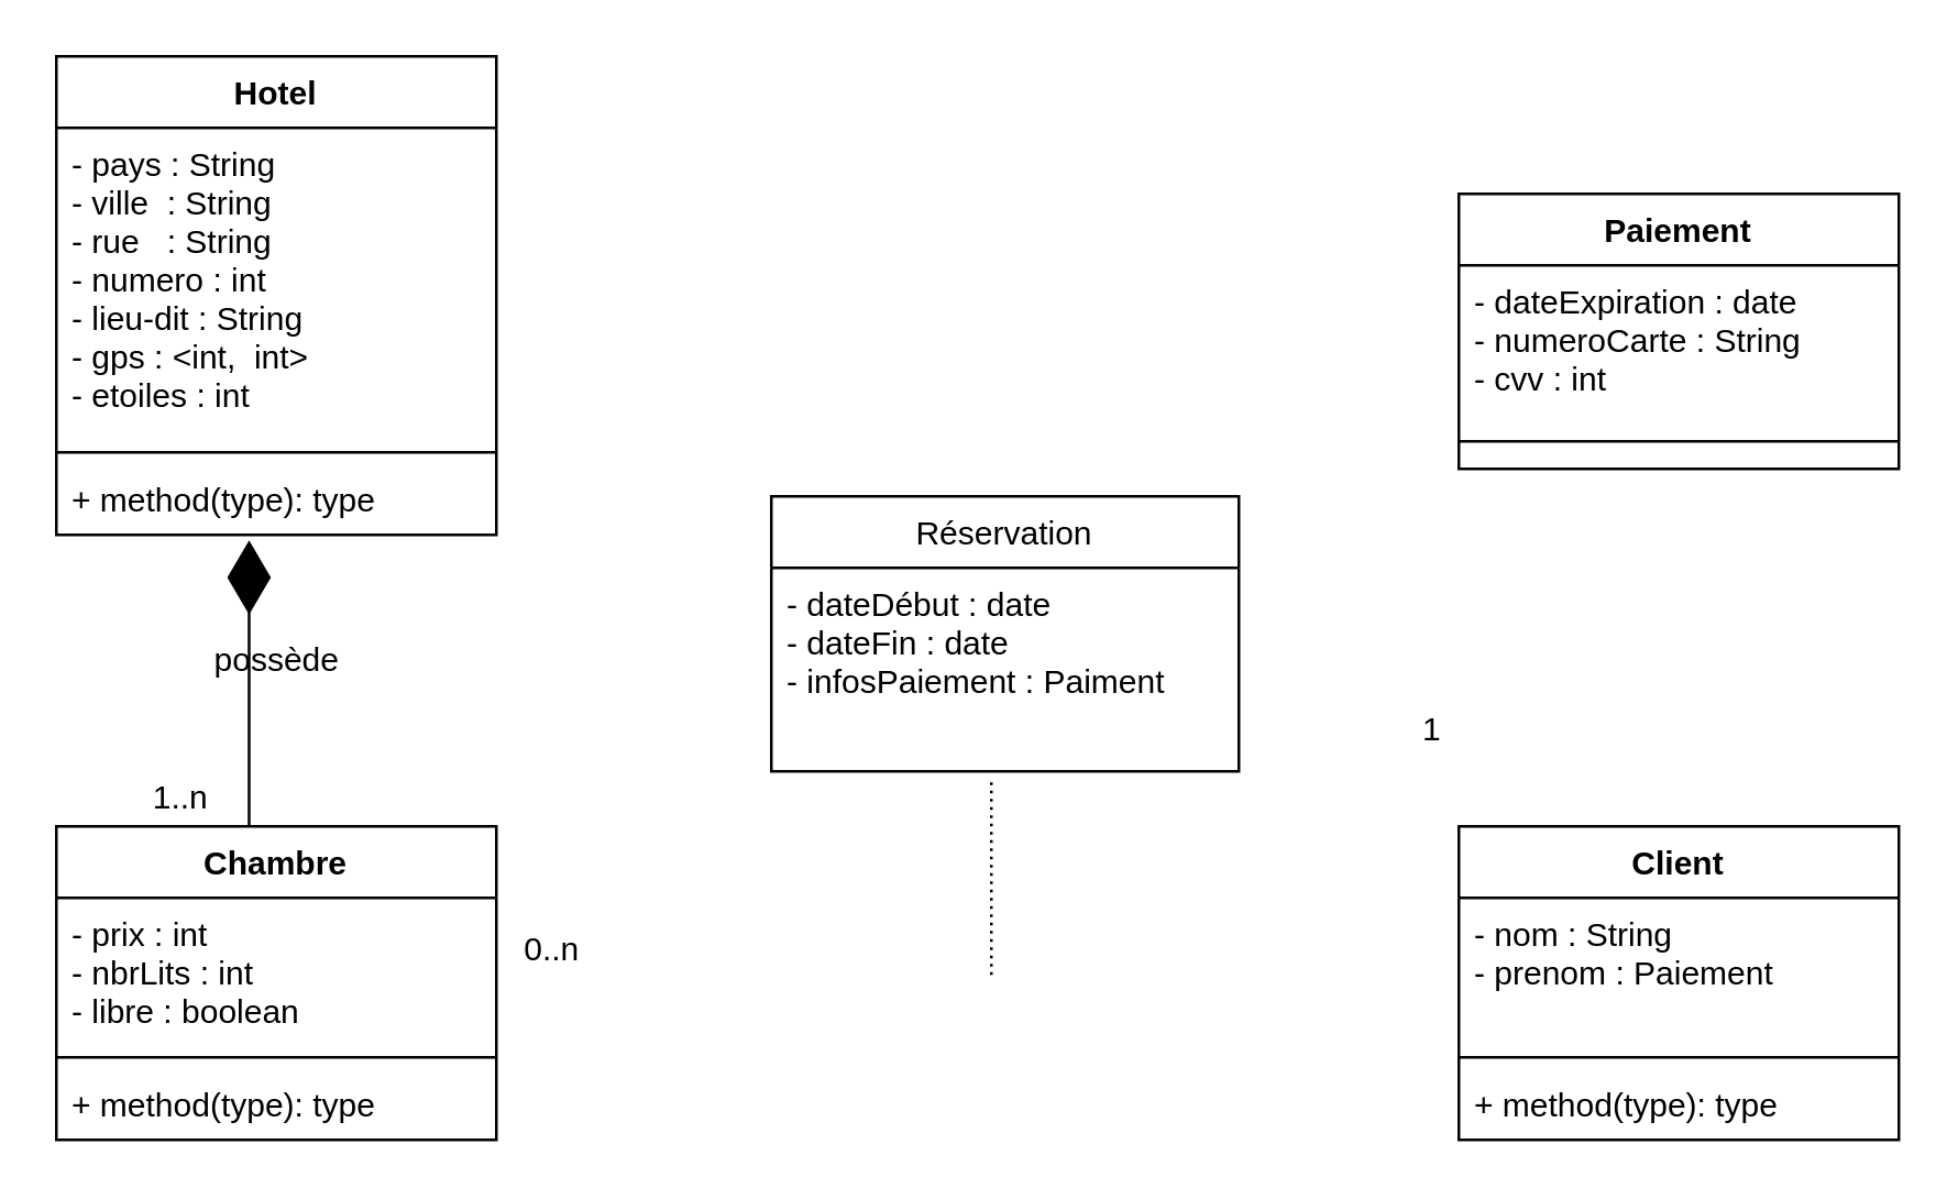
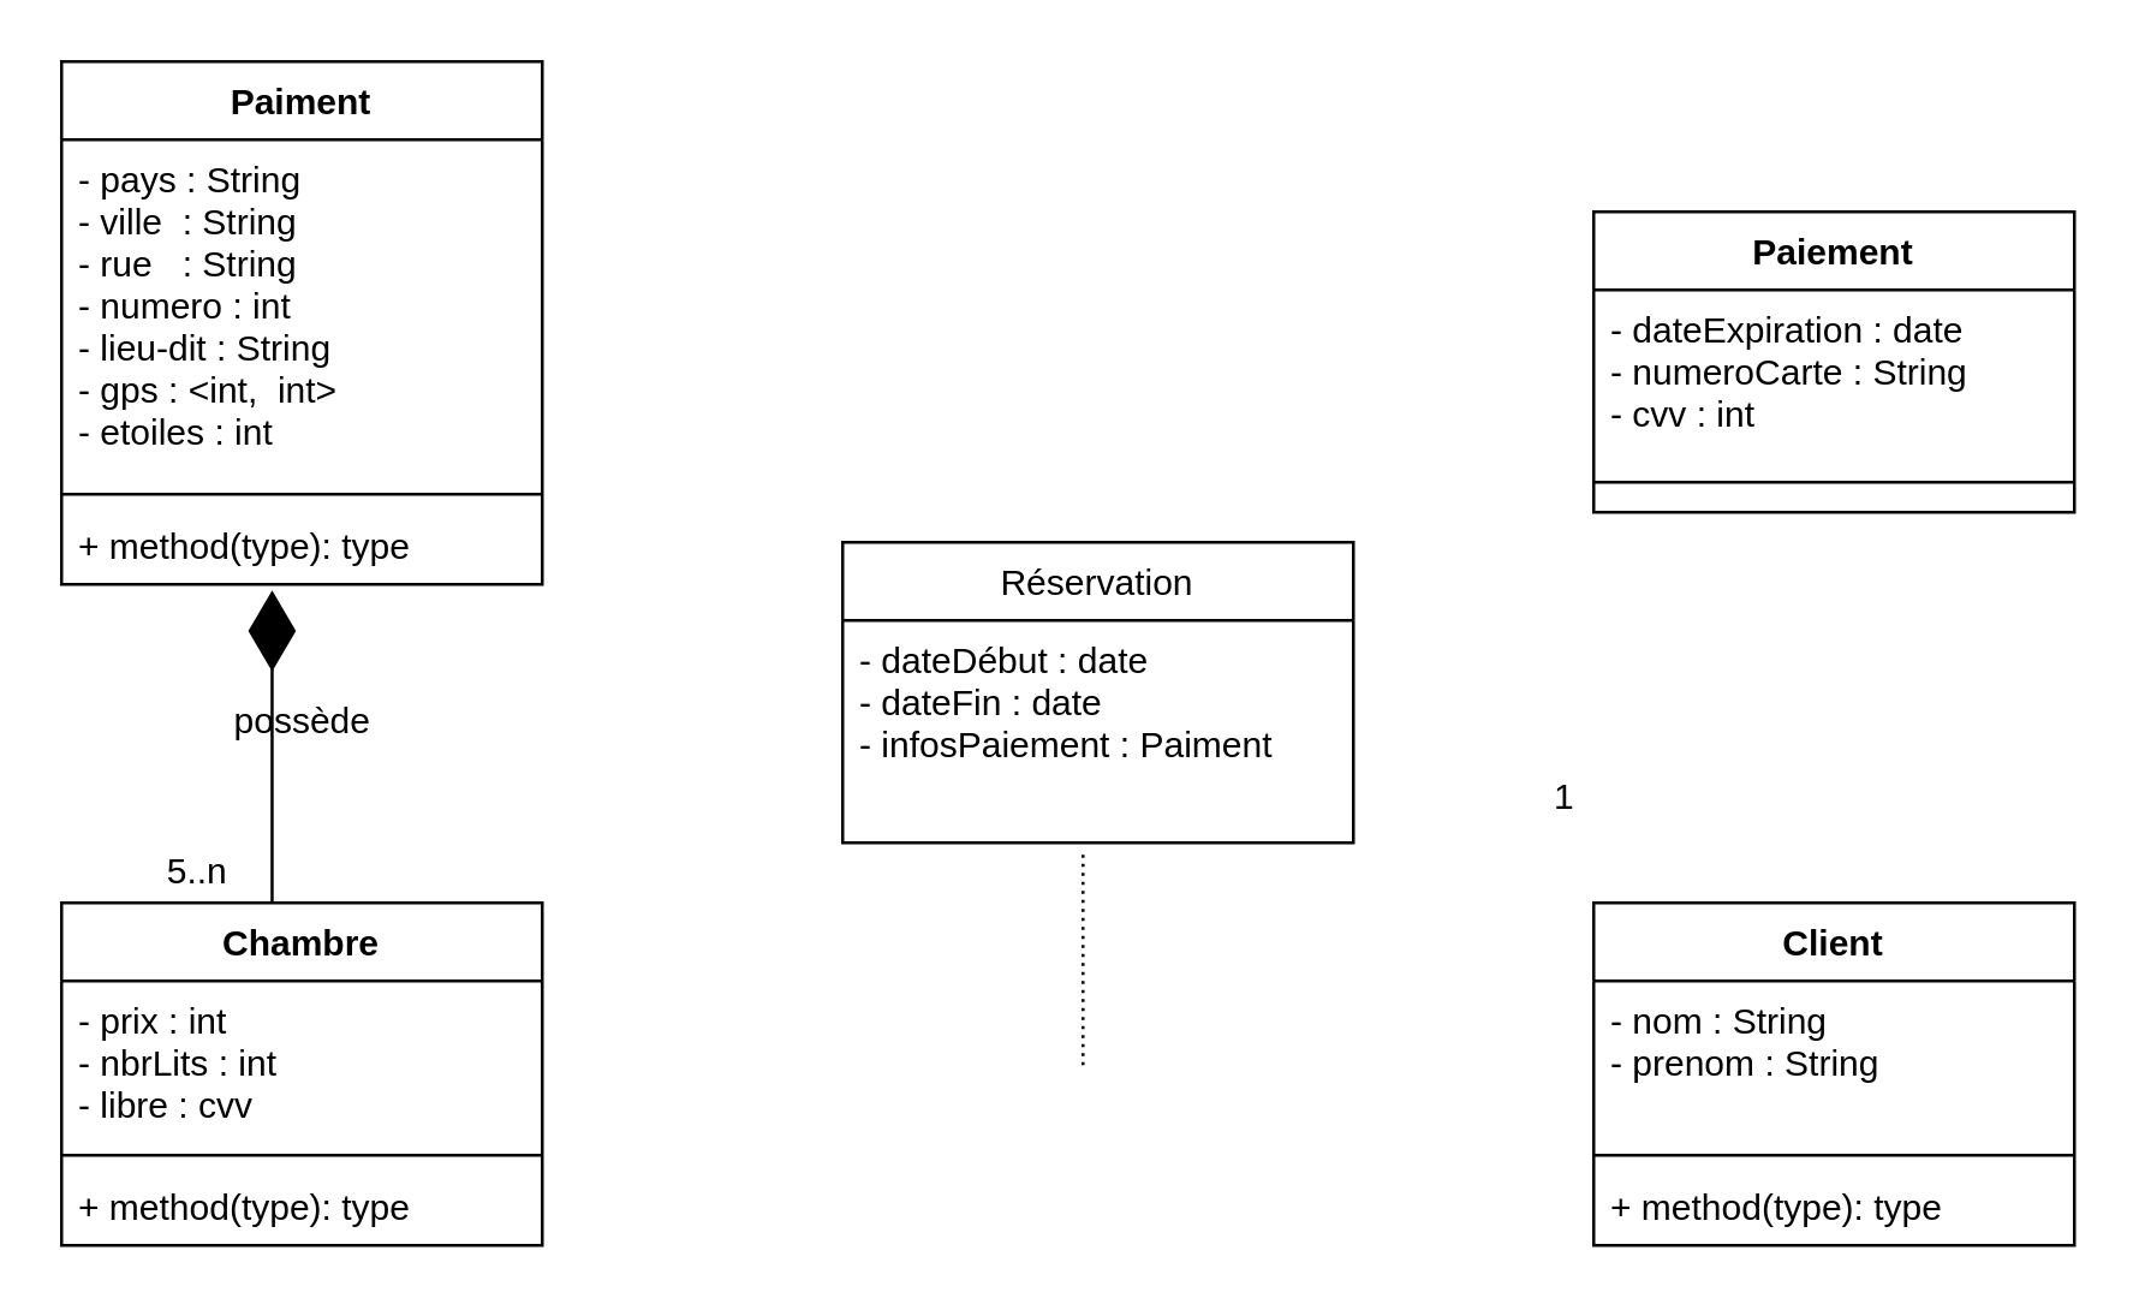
- <mxCell id="2" value="Hotel" style="swimlane;fontStyle=1;align=center;verticalAlign=top;childLayout=stackLayout;horizontal=1;startSize=26;horizontalStack=0;resizeParent=1;resizeParentMax=0;resizeLast=0;collapsible=1;marginBottom=0;" parent="1" vertex="1"><mxGeometry x="20" y="20" width="160" height="174" as="geometry" /></mxCell>
+ <mxCell id="2" value="Paiment" style="swimlane;fontStyle=1;align=center;verticalAlign=top;childLayout=stackLayout;horizontal=1;startSize=26;horizontalStack=0;resizeParent=1;resizeParentMax=0;resizeLast=0;collapsible=1;marginBottom=0;" parent="1" vertex="1"><mxGeometry x="20" y="20" width="160" height="174" as="geometry" /></mxCell>
- <mxCell id="24" value="1..n" style="text;html=1;align=center;verticalAlign=middle;resizable=0;points=[];autosize=1;strokeColor=none;fillColor=none;" vertex="1" parent="1"><mxGeometry x="45" y="275" width="40" height="30" as="geometry" /></mxCell>
+ <mxCell id="24" value="5..n" style="text;html=1;align=center;verticalAlign=middle;resizable=0;points=[];autosize=1;strokeColor=none;fillColor=none;" vertex="1" parent="1"><mxGeometry x="45" y="275" width="40" height="30" as="geometry" /></mxCell>
- <mxCell id="7" value="- prix : int&#10;- nbrLits : int&#10;- libre : boolean&#10;" style="text;strokeColor=none;fillColor=none;align=left;verticalAlign=top;spacingLeft=4;spacingRight=4;overflow=hidden;rotatable=0;points=[[0,0.5],[1,0.5]];portConstraint=eastwest;" parent="6" vertex="1"><mxGeometry y="26" width="160" height="54" as="geometry" /></mxCell>
+ <mxCell id="7" value="- prix : int&#10;- nbrLits : int&#10;- libre : cvv&#10;" style="text;strokeColor=none;fillColor=none;align=left;verticalAlign=top;spacingLeft=4;spacingRight=4;overflow=hidden;rotatable=0;points=[[0,0.5],[1,0.5]];portConstraint=eastwest;" parent="6" vertex="1"><mxGeometry y="26" width="160" height="54" as="geometry" /></mxCell>
- <mxCell id="12" value="- nom : String&#10;- prenom : Paiement&#10;" style="text;strokeColor=none;fillColor=none;align=left;verticalAlign=top;spacingLeft=4;spacingRight=4;overflow=hidden;rotatable=0;points=[[0,0.5],[1,0.5]];portConstraint=eastwest;" vertex="1" parent="11"><mxGeometry y="26" width="160" height="54" as="geometry" /></mxCell>
+ <mxCell id="12" value="- nom : String&#10;- prenom : String&#10;" style="text;strokeColor=none;fillColor=none;align=left;verticalAlign=top;spacingLeft=4;spacingRight=4;overflow=hidden;rotatable=0;points=[[0,0.5],[1,0.5]];portConstraint=eastwest;" vertex="1" parent="11"><mxGeometry y="26" width="160" height="54" as="geometry" /></mxCell>
- <mxCell id="21" value="0..n" style="text;html=1;align=center;verticalAlign=middle;resizable=0;points=[];autosize=1;strokeColor=none;fillColor=none;" vertex="1" parent="1"><mxGeometry x="180" y="330" width="40" height="30" as="geometry" /></mxCell>
